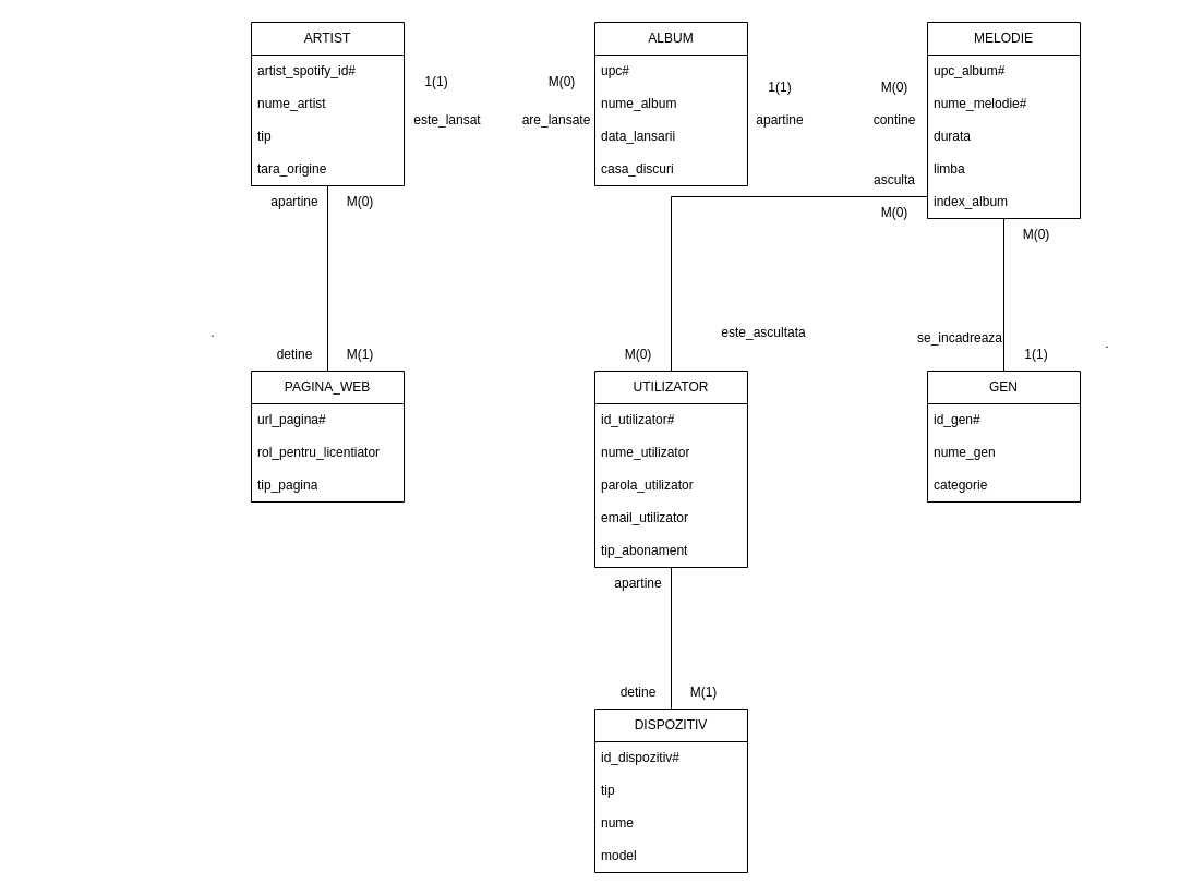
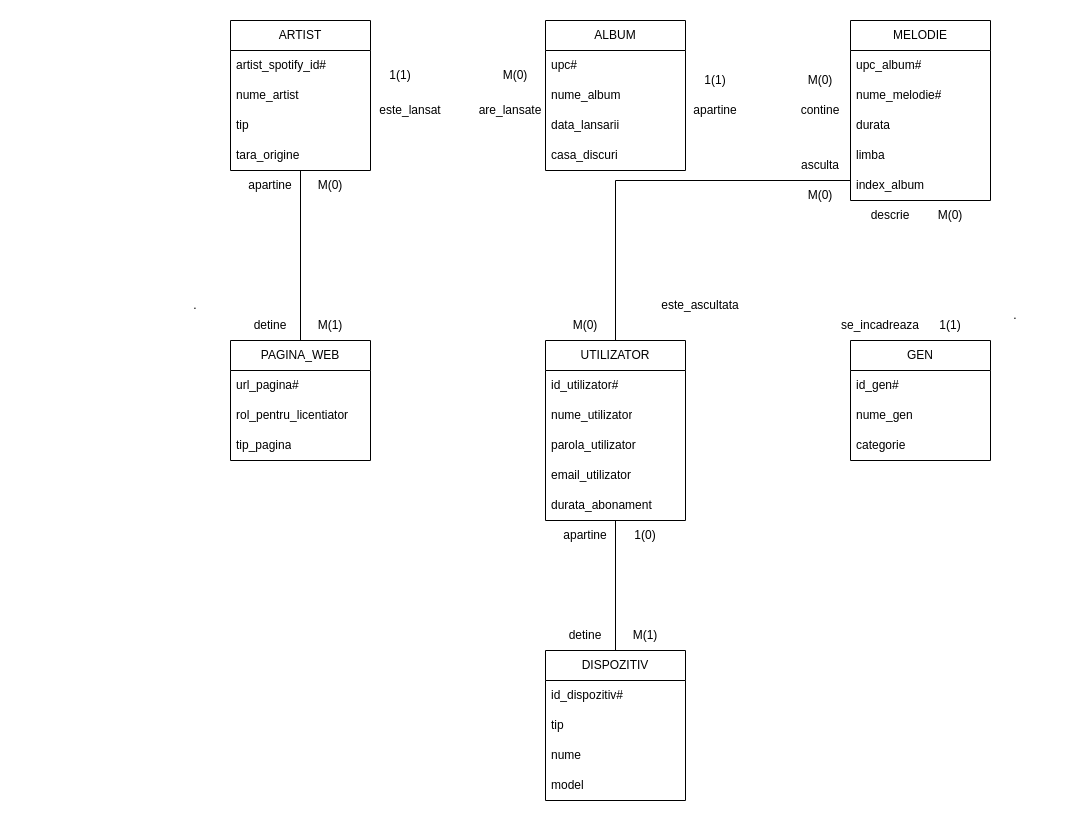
+ <mxCell id="56" value="descrie" style="text;html=1;strokeColor=none;fillColor=none;align=center;verticalAlign=middle;whiteSpace=wrap;rounded=0;" parent="1" vertex="1"><mxGeometry x="860" y="200" width="60" height="30" as="geometry" /></mxCell>
- <mxCell id="38" value="" style="endArrow=none;html=1;rounded=0;entryX=0.5;entryY=0;entryDx=0;entryDy=0;" parent="1" source="17" target="22" edge="1"><mxGeometry width="50" height="50" relative="1" as="geometry"><mxPoint x="840" y="270" as="sourcePoint" /><mxPoint x="890" y="220" as="targetPoint" /></mxGeometry></mxCell>
- <mxCell id="58" value="se_incadreaza" style="text;html=1;strokeColor=none;fillColor=none;align=center;verticalAlign=middle;whiteSpace=wrap;rounded=0;" parent="1" vertex="1"><mxGeometry x="850" y="295" width="60" height="30" as="geometry" /></mxCell>
+ <mxCell id="58" value="se_incadreaza" style="text;html=1;strokeColor=none;fillColor=none;align=center;verticalAlign=middle;whiteSpace=wrap;rounded=0;" parent="1" vertex="1"><mxGeometry x="850" y="310" width="60" height="30" as="geometry" /></mxCell>
- <mxCell id="31" value="tip_abonament" style="text;strokeColor=none;fillColor=none;align=left;verticalAlign=middle;spacingLeft=4;spacingRight=4;overflow=hidden;points=[[0,0.5],[1,0.5]];portConstraint=eastwest;rotatable=0;whiteSpace=wrap;html=1;" parent="26" vertex="1"><mxGeometry y="150" width="140" height="30" as="geometry" /></mxCell>
+ <mxCell id="31" value="durata_abonament" style="text;strokeColor=none;fillColor=none;align=left;verticalAlign=middle;spacingLeft=4;spacingRight=4;overflow=hidden;points=[[0,0.5],[1,0.5]];portConstraint=eastwest;rotatable=0;whiteSpace=wrap;html=1;" parent="26" vertex="1"><mxGeometry y="150" width="140" height="30" as="geometry" /></mxCell>
+ <mxCell id="62" value="1(0)" style="text;html=1;strokeColor=none;fillColor=none;align=center;verticalAlign=middle;whiteSpace=wrap;rounded=0;" parent="1" vertex="1"><mxGeometry x="615" y="520" width="60" height="30" as="geometry" /></mxCell>
